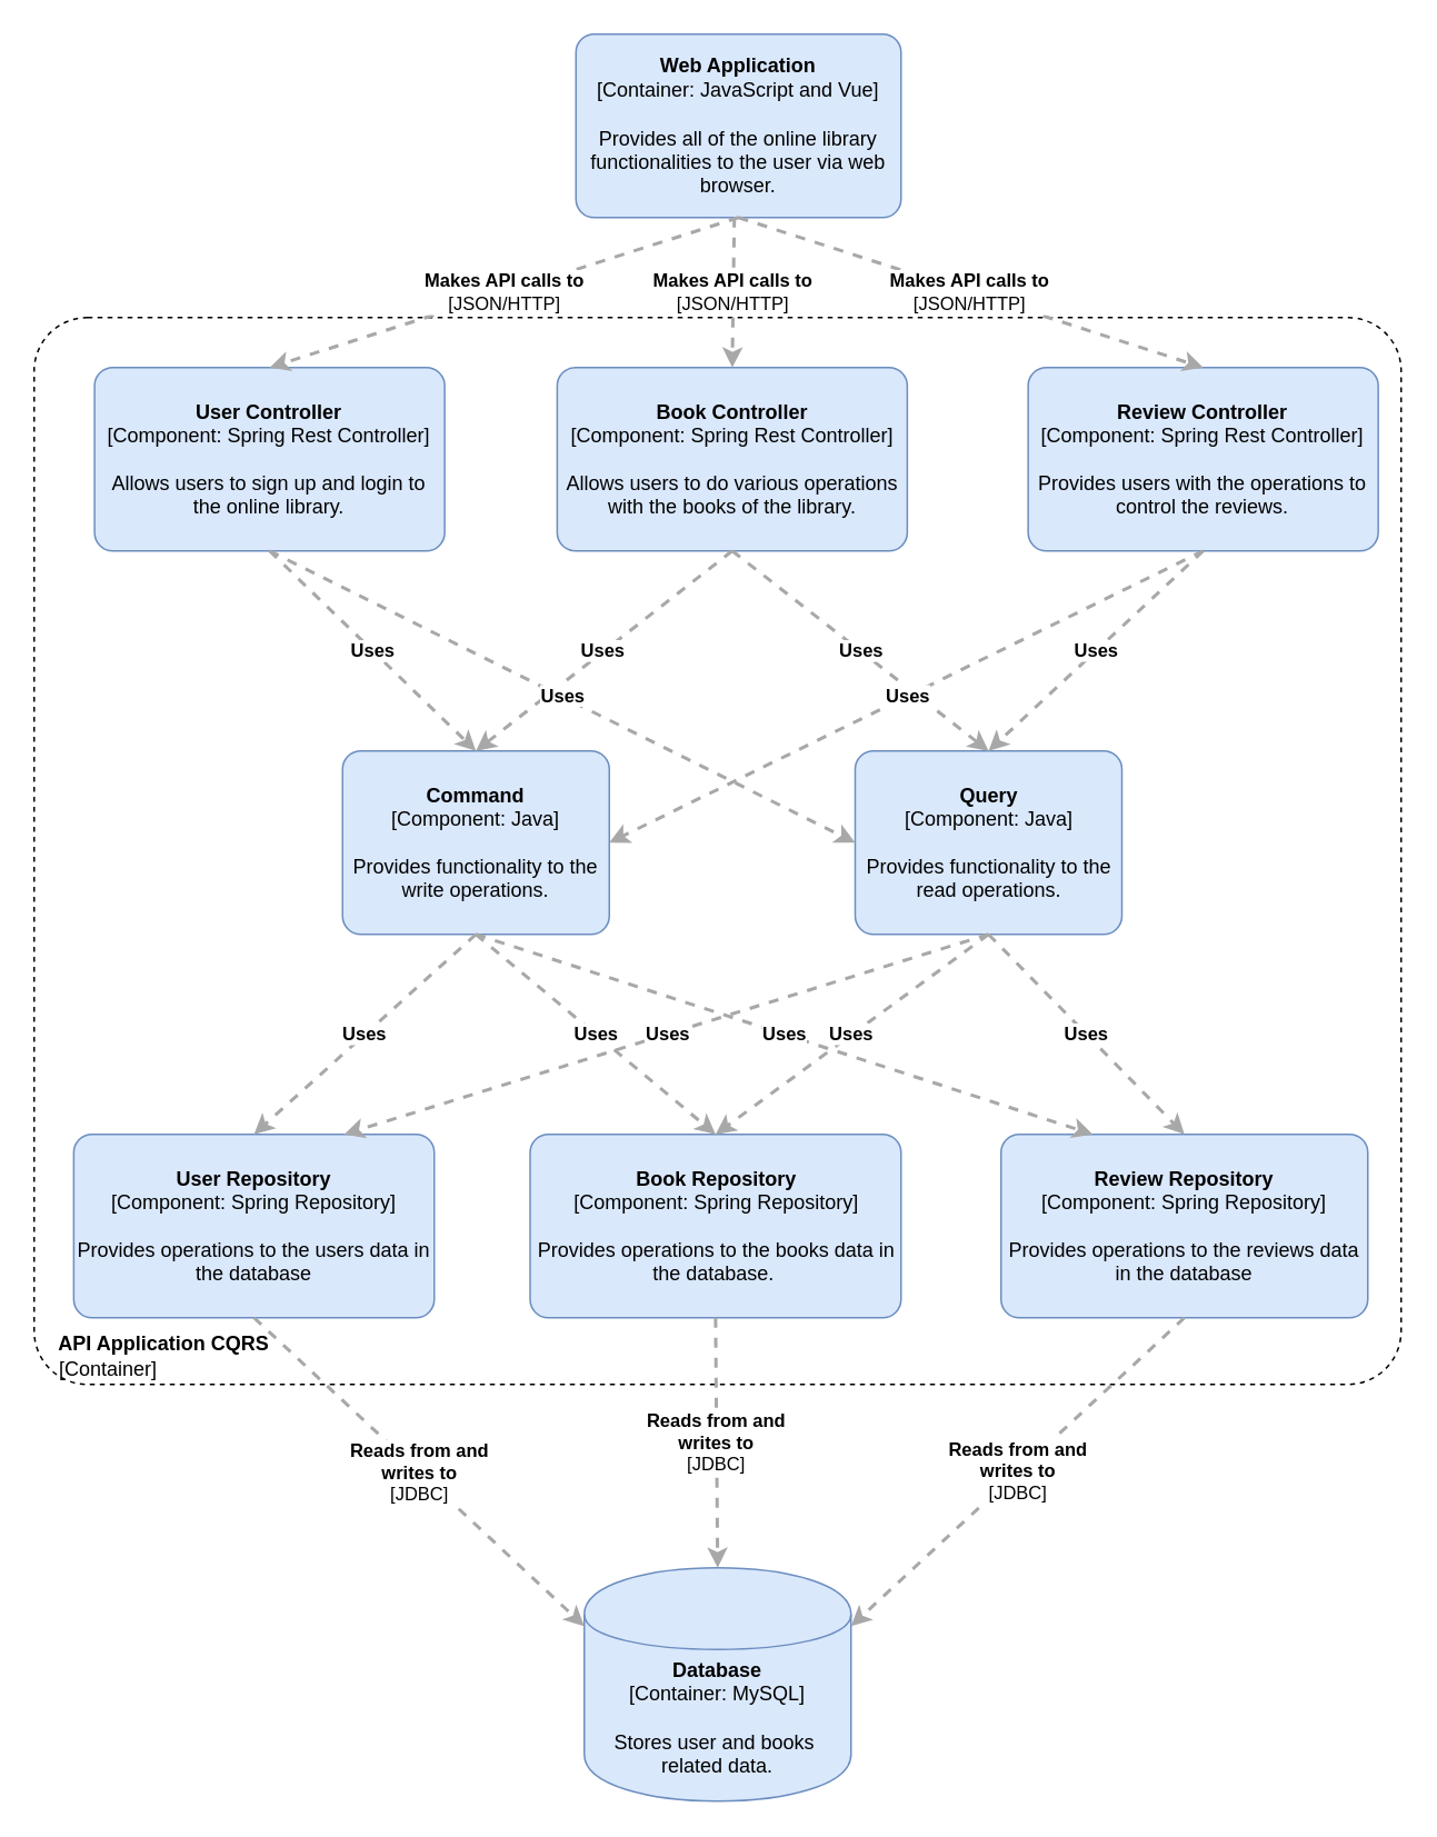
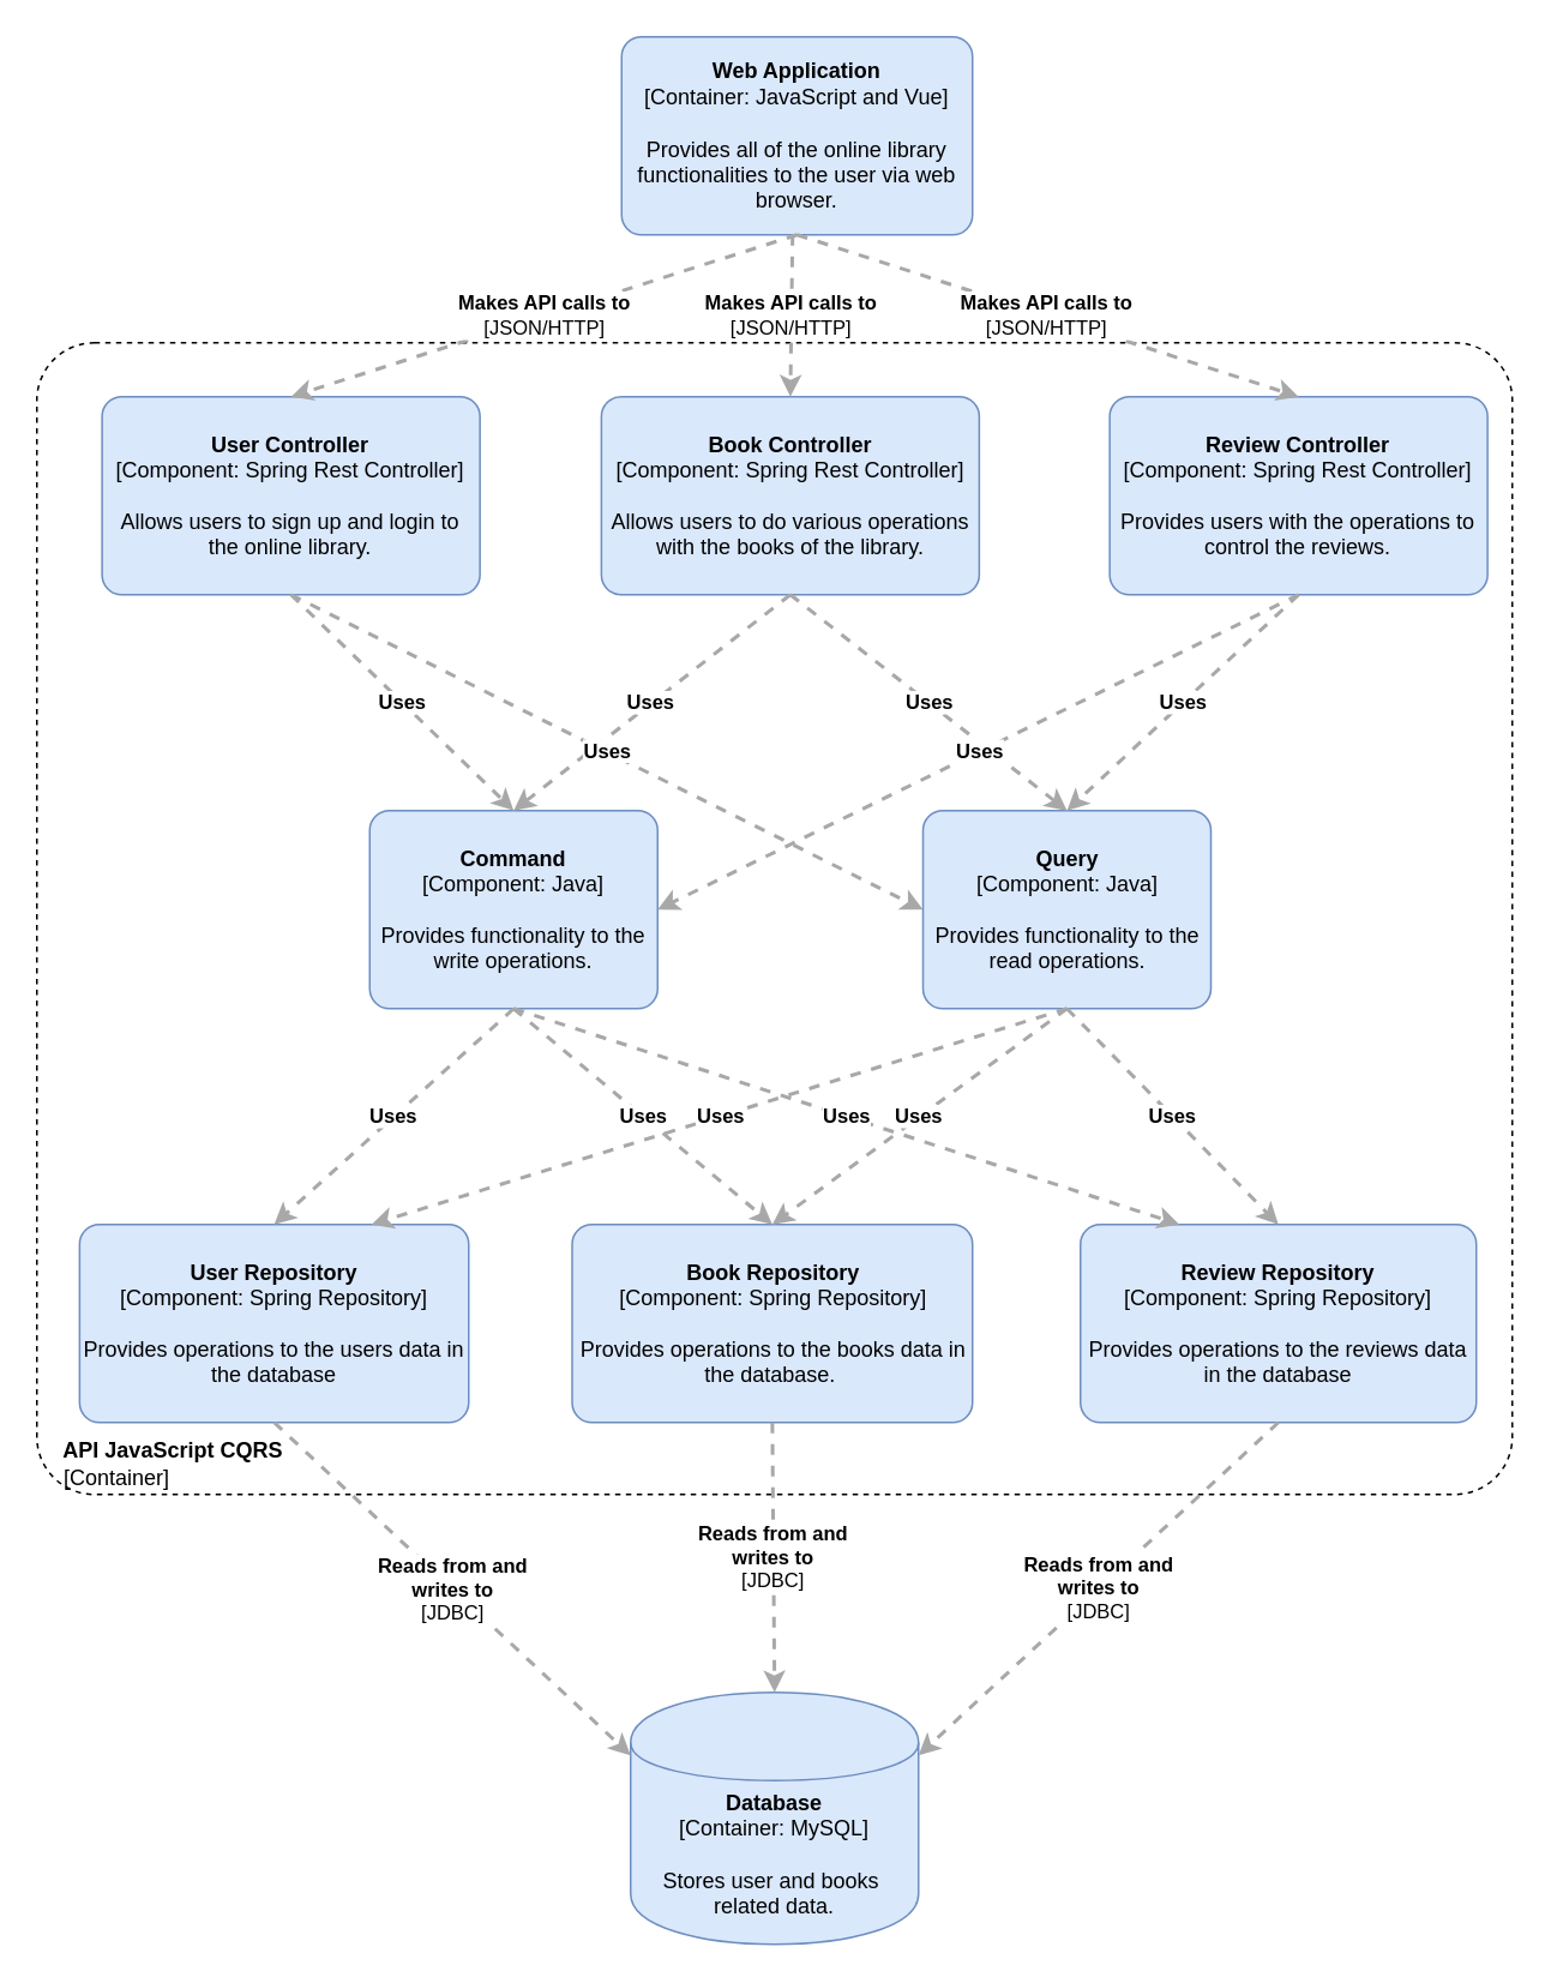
- <mxCell id="3" value="&lt;div style=&quot;text-align: left&quot;&gt;&lt;span style=&quot;text-align: center&quot;&gt;&lt;b&gt;&amp;nbsp; &amp;nbsp; API Application CQRS&lt;/b&gt;&lt;/span&gt;&lt;/div&gt;&lt;div style=&quot;text-align: left&quot;&gt;&lt;span style=&quot;text-align: center&quot;&gt;&amp;nbsp; &amp;nbsp; [Container]&lt;/span&gt;&lt;/div&gt;" style="rounded=1;whiteSpace=wrap;html=1;labelBackgroundColor=none;fillColor=#ffffff;fontColor=#000000;align=left;arcSize=5;strokeColor=#000000;verticalAlign=bottom;points=[[0.25,0,0],[0.5,0,0],[0.75,0,0],[1,0.25,0],[1,0.5,0],[1,0.75,0],[0.75,1,0],[0.5,1,0],[0.25,1,0],[0,0.75,0],[0,0.5,0],[0,0.25,0]];dashed=1;" parent="1" vertex="1"><mxGeometry x="20" y="190" width="820" height="640" as="geometry" /></mxCell>
+ <mxCell id="3" value="&lt;div style=&quot;text-align: left&quot;&gt;&lt;span style=&quot;text-align: center&quot;&gt;&lt;b&gt;&amp;nbsp; &amp;nbsp; API JavaScript CQRS&lt;/b&gt;&lt;/span&gt;&lt;/div&gt;&lt;div style=&quot;text-align: left&quot;&gt;&lt;span style=&quot;text-align: center&quot;&gt;&amp;nbsp; &amp;nbsp; [Container]&lt;/span&gt;&lt;/div&gt;" style="rounded=1;whiteSpace=wrap;html=1;labelBackgroundColor=none;fillColor=#ffffff;fontColor=#000000;align=left;arcSize=5;strokeColor=#000000;verticalAlign=bottom;points=[[0.25,0,0],[0.5,0,0],[0.75,0,0],[1,0.25,0],[1,0.5,0],[1,0.75,0],[0.75,1,0],[0.5,1,0],[0.25,1,0],[0,0.75,0],[0,0.5,0],[0,0.25,0]];dashed=1;" parent="1" vertex="1"><mxGeometry x="20" y="190" width="820" height="640" as="geometry" /></mxCell>
